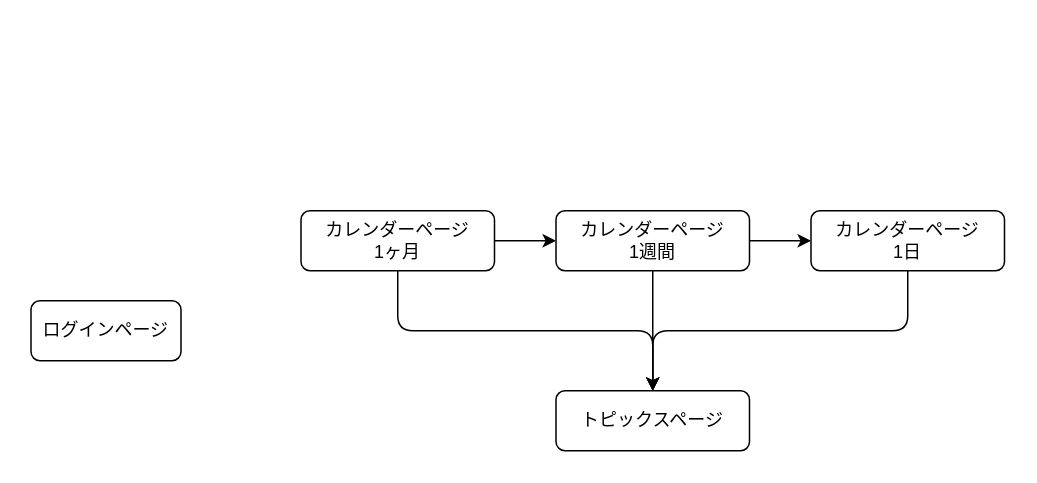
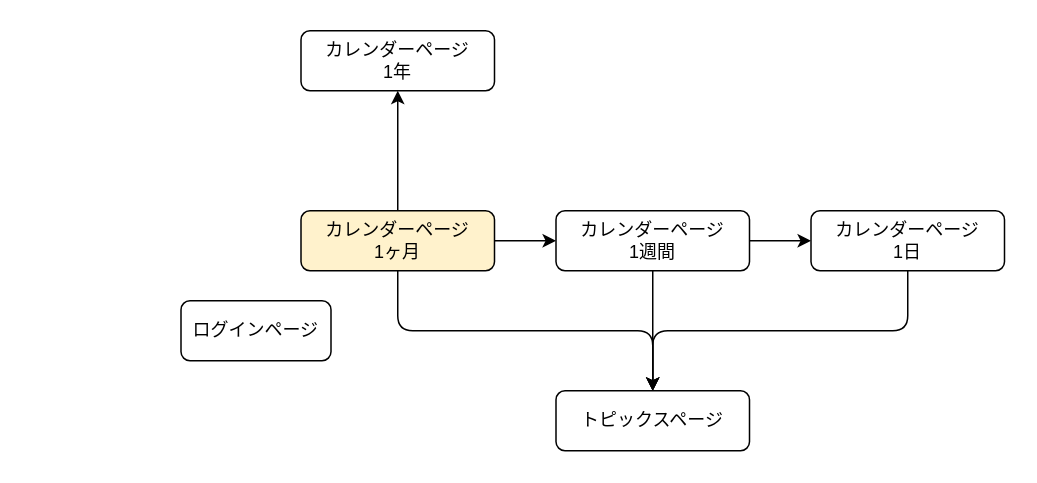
+ <mxCell id="12" value="カレンダーページ&lt;br&gt;1年" style="rounded=1;whiteSpace=wrap;html=1;" vertex="1" parent="1"><mxGeometry x="200" y="20" width="129" height="40" as="geometry" /></mxCell>
+ <mxCell id="3" style="edgeStyle=orthogonalEdgeStyle;html=1;entryX=0.5;entryY=1;entryDx=0;entryDy=0;" edge="1" parent="1" source="5" target="12"><mxGeometry relative="1" as="geometry" /></mxCell>
- <mxCell id="5" value="カレンダーページ&lt;br&gt;1ヶ月" style="rounded=1;whiteSpace=wrap;html=1;" vertex="1" parent="1"><mxGeometry x="200" y="140" width="129" height="40" as="geometry" /></mxCell>
+ <mxCell id="5" value="カレンダーページ&lt;br&gt;1ヶ月" style="rounded=1;whiteSpace=wrap;html=1;fillColor=#fff2cc;" vertex="1" parent="1"><mxGeometry x="200" y="140" width="129" height="40" as="geometry" /></mxCell>
- <mxCell id="6" value="ログインページ" style="rounded=1;whiteSpace=wrap;html=1;" vertex="1" parent="1"><mxGeometry x="20" y="200" width="100" height="40" as="geometry" /></mxCell>
+ <mxCell id="6" value="ログインページ" style="rounded=1;whiteSpace=wrap;html=1;" vertex="1" parent="1"><mxGeometry x="120" y="200" width="100" height="40" as="geometry" /></mxCell>
